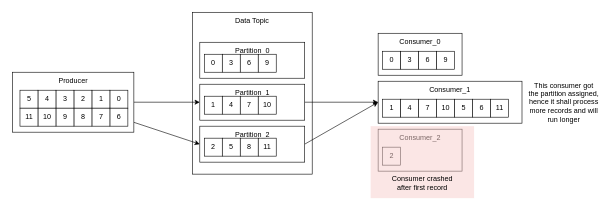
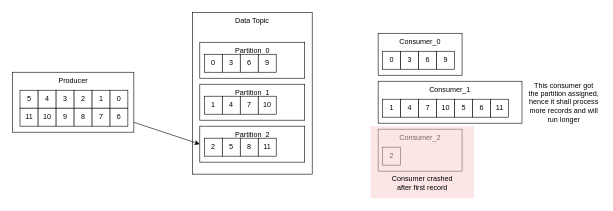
- <mxCell id="3" style="rounded=0;orthogonalLoop=1;jettySize=auto;html=1;" edge="1" parent="1" source="5" target="8"><mxGeometry relative="1" as="geometry" /></mxCell>
- <mxCell id="7" style="rounded=0;orthogonalLoop=1;jettySize=auto;html=1;entryX=0;entryY=0.5;entryDx=0;entryDy=0;" edge="1" parent="1" source="8" target="40"><mxGeometry relative="1" as="geometry" /></mxCell>
- <mxCell id="9" style="rounded=0;orthogonalLoop=1;jettySize=auto;html=1;entryX=0;entryY=0.5;entryDx=0;entryDy=0;exitX=1;exitY=0.5;exitDx=0;exitDy=0;" edge="1" parent="1" source="10" target="40"><mxGeometry relative="1" as="geometry" /></mxCell>
